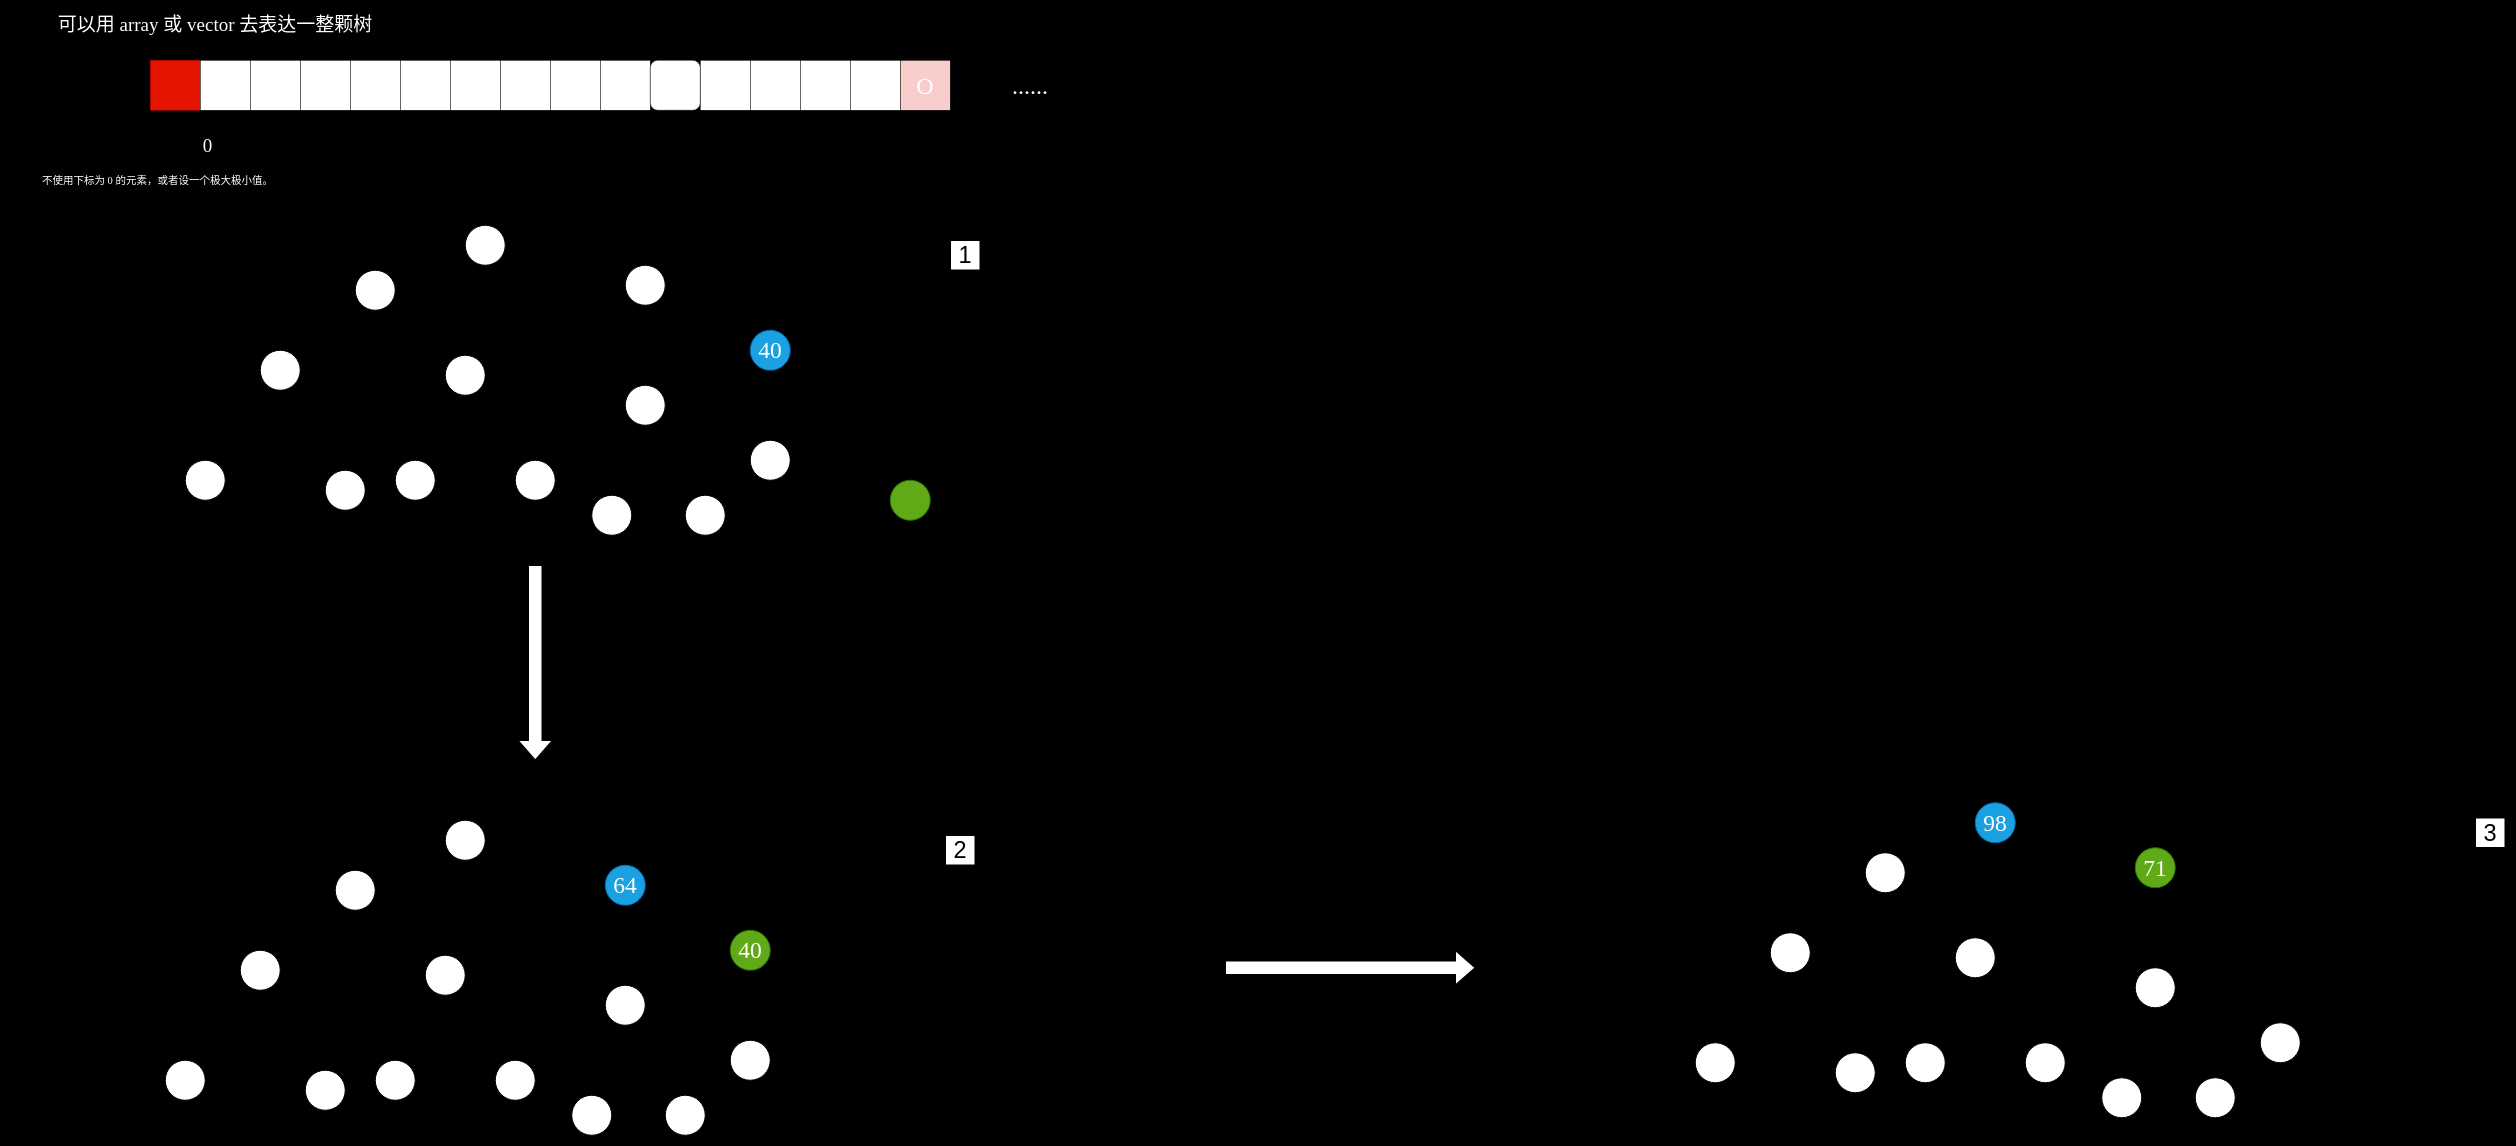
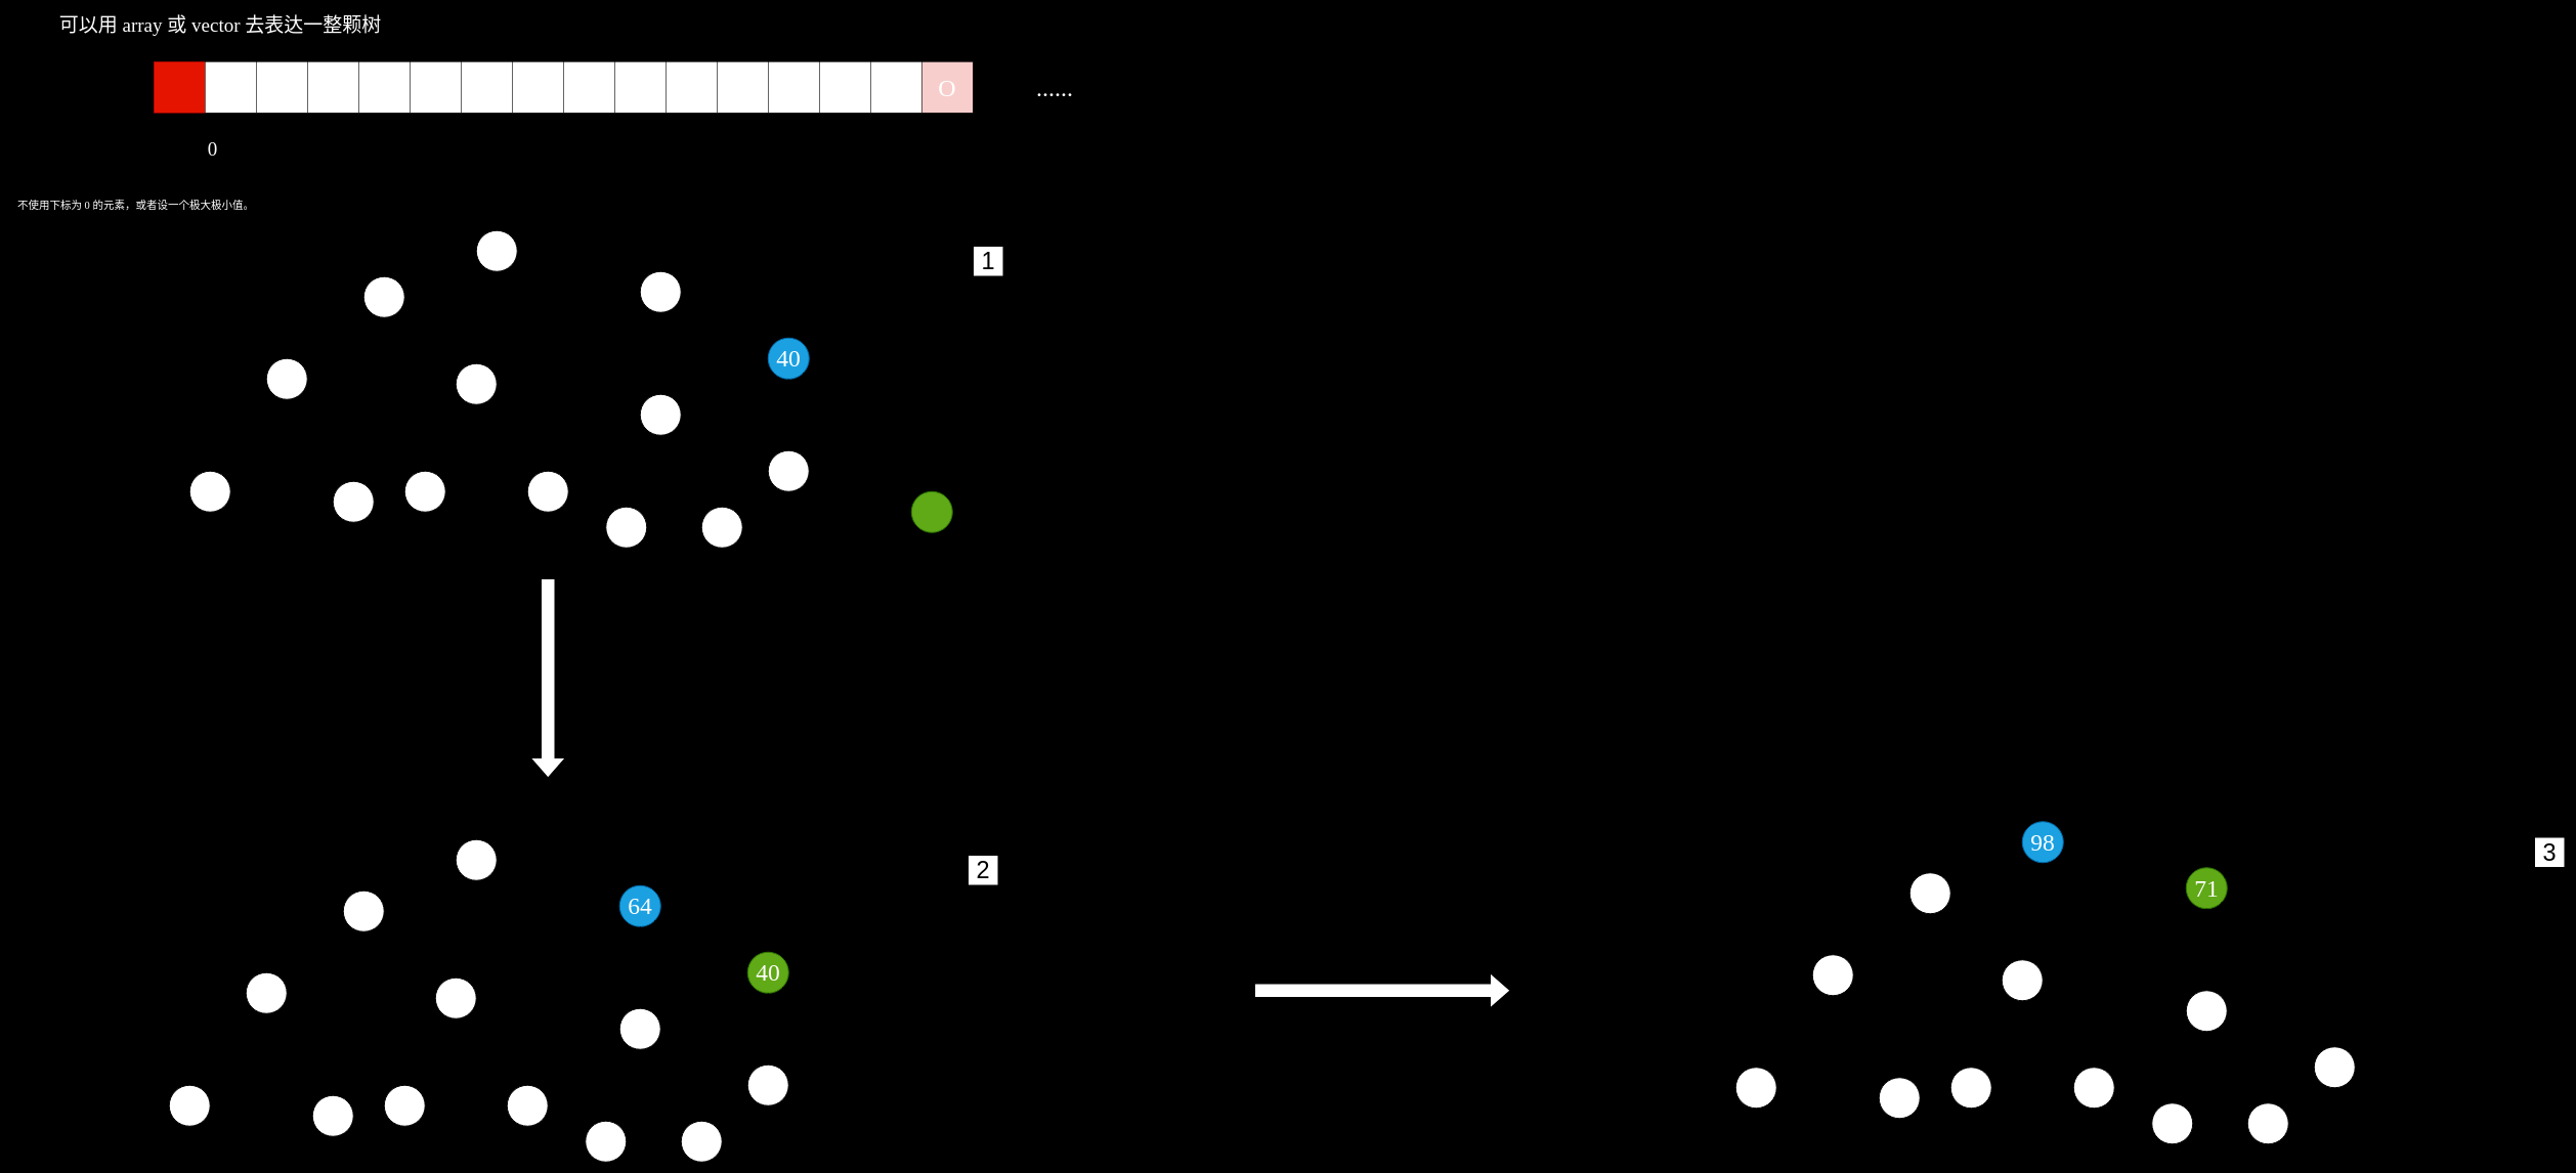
- <mxCell id="35" value="J" style="whiteSpace=wrap;html=1;fontFamily=Lucida Console;fontSize=48;fontColor=#FFFFFF;rounded=1;" vertex="1" parent="1"><mxGeometry x="1300" y="120" width="100" height="100" as="geometry" /></mxCell>
+ <mxCell id="35" value="J" style="rounded=0;whiteSpace=wrap;html=1;fontFamily=Lucida Console;fontSize=48;fontColor=#FFFFFF;" vertex="1" parent="1"><mxGeometry x="1300" y="120" width="100" height="100" as="geometry" /></mxCell>
- <mxCell id="44" value="&lt;font style=&quot;font-size: 21px;&quot;&gt;不使用下标为 0 的元素，或者设一个极大极小值。&lt;/font&gt;" style="text;html=1;strokeColor=none;fillColor=none;align=center;verticalAlign=middle;whiteSpace=wrap;rounded=0;shadow=1;fontFamily=Lucida Console;fontSize=38;fontColor=#FFFFFF;" vertex="1" parent="1"><mxGeometry x="70" y="330" width="490" height="50" as="geometry" /></mxCell>
+ <mxCell id="44" value="&lt;font style=&quot;font-size: 21px;&quot;&gt;不使用下标为 0 的元素，或者设一个极大极小值。&lt;/font&gt;" style="text;html=1;strokeColor=none;fillColor=none;align=center;verticalAlign=middle;whiteSpace=wrap;rounded=0;shadow=1;fontFamily=Lucida Console;fontSize=38;fontColor=#FFFFFF;" vertex="1" parent="1"><mxGeometry x="20" y="370" width="490" height="50" as="geometry" /></mxCell>
